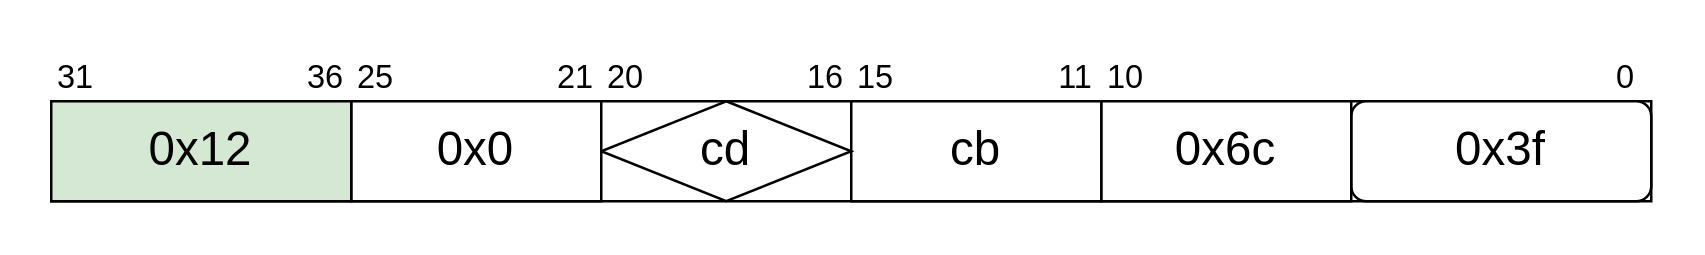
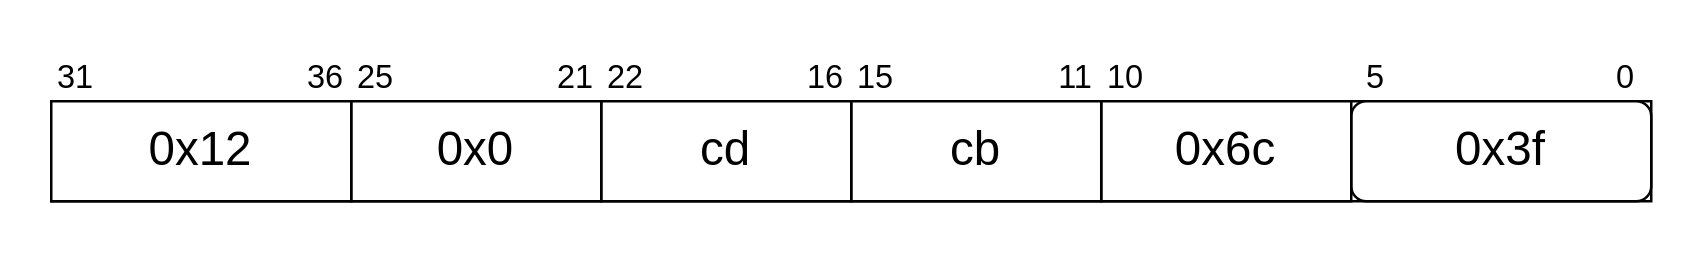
- <mxCell id="17" value="20" style="text;html=1;strokeColor=none;fillColor=none;align=center;verticalAlign=middle;whiteSpace=wrap;rounded=0;fontSize=13;" parent="1" vertex="1"><mxGeometry x="240" y="20" width="20" height="20" as="geometry" /></mxCell>
+ <mxCell id="17" value="22" style="text;html=1;strokeColor=none;fillColor=none;align=center;verticalAlign=middle;whiteSpace=wrap;rounded=0;fontSize=13;" parent="1" vertex="1"><mxGeometry x="240" y="20" width="20" height="20" as="geometry" /></mxCell>
+ <mxCell id="11" value="5" style="text;html=1;strokeColor=none;fillColor=none;align=center;verticalAlign=middle;whiteSpace=wrap;rounded=0;fontSize=13;" parent="1" vertex="1"><mxGeometry x="540" y="20" width="20" height="20" as="geometry" /></mxCell>
- <mxCell id="8" value="0x12" style="rounded=0;whiteSpace=wrap;html=1;fontSize=19;fillColor=#d5e8d4;" parent="1" vertex="1"><mxGeometry x="20" y="40" width="120" height="40" as="geometry" /></mxCell>
+ <mxCell id="8" value="0x12" style="rounded=0;whiteSpace=wrap;html=1;fontSize=19;" parent="1" vertex="1"><mxGeometry x="20" y="40" width="120" height="40" as="geometry" /></mxCell>
- <mxCell id="6" value="cd" style="rhombus;whiteSpace=wrap;html=1;fontSize=19;" parent="1" vertex="1"><mxGeometry x="240" y="40" width="100" height="40" as="geometry" /></mxCell>
+ <mxCell id="6" value="cd" style="rounded=0;whiteSpace=wrap;html=1;fontSize=19;" parent="1" vertex="1"><mxGeometry x="240" y="40" width="100" height="40" as="geometry" /></mxCell>
